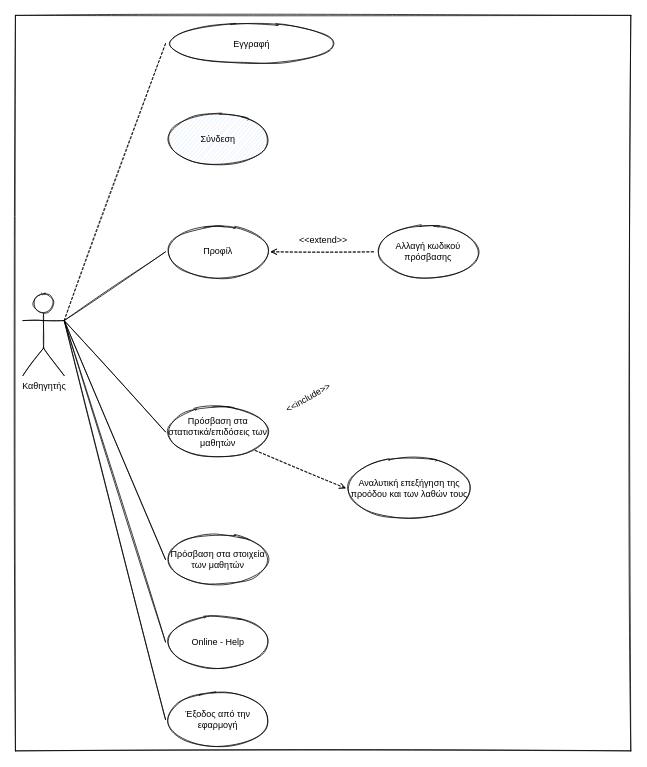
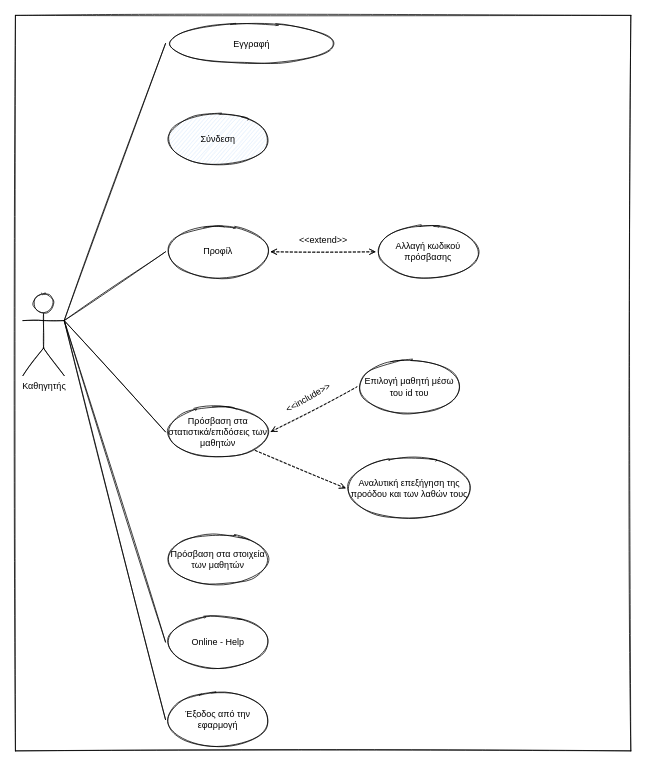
- <mxCell id="3" style="rounded=0;orthogonalLoop=1;jettySize=auto;html=1;exitX=1;exitY=0.333;exitDx=0;exitDy=0;exitPerimeter=0;entryX=0;entryY=0.5;entryDx=0;entryDy=0;endArrow=none;endFill=0;shadow=0;sketch=1;dashed=1;" parent="1" source="4" target="5" edge="1"><mxGeometry relative="1" as="geometry" /></mxCell>
+ <mxCell id="3" style="rounded=0;orthogonalLoop=1;jettySize=auto;html=1;exitX=1;exitY=0.333;exitDx=0;exitDy=0;exitPerimeter=0;entryX=0;entryY=0.5;entryDx=0;entryDy=0;endArrow=none;endFill=0;shadow=0;sketch=1;" parent="1" source="4" target="5" edge="1"><mxGeometry relative="1" as="geometry" /></mxCell>
- <mxCell id="8" style="edgeStyle=none;rounded=0;orthogonalLoop=1;jettySize=auto;html=1;exitX=1;exitY=0.5;exitDx=0;exitDy=0;entryX=0;entryY=0.5;entryDx=0;entryDy=0;endArrow=none;endFill=0;dashed=1;startArrow=open;startFill=0;shadow=0;sketch=1;" parent="1" source="9" target="16" edge="1"><mxGeometry relative="1" as="geometry" /></mxCell>
+ <mxCell id="8" style="edgeStyle=none;rounded=0;orthogonalLoop=1;jettySize=auto;html=1;exitX=1;exitY=0.5;exitDx=0;exitDy=0;entryX=0;entryY=0.5;entryDx=0;entryDy=0;endArrow=open;endFill=0;dashed=1;startArrow=open;startFill=0;shadow=0;sketch=1;" parent="1" source="9" target="16" edge="1"><mxGeometry relative="1" as="geometry" /></mxCell>
+ <mxCell id="18" value="Επιλογή μαθητή μέσω του id του" style="ellipse;whiteSpace=wrap;html=1;shadow=0;sketch=1;" parent="1" vertex="1"><mxGeometry x="475" y="480" width="140" height="70" as="geometry" /></mxCell>
+ <mxCell id="24" style="edgeStyle=none;rounded=0;orthogonalLoop=1;jettySize=auto;html=1;entryX=0;entryY=0.5;entryDx=0;entryDy=0;endArrow=none;endFill=0;dashed=1;startArrow=open;startFill=0;shadow=0;sketch=1;exitX=1;exitY=0.5;exitDx=0;exitDy=0;" edge="1" parent="1" source="13" target="18"><mxGeometry relative="1" as="geometry"><mxPoint x="370" y="575" as="sourcePoint" /><mxPoint x="460" y="574.5" as="targetPoint" /></mxGeometry></mxCell>
- <mxCell id="10" style="edgeStyle=none;rounded=0;orthogonalLoop=1;jettySize=auto;html=1;exitX=0;exitY=0.5;exitDx=0;exitDy=0;entryX=1;entryY=0.333;entryDx=0;entryDy=0;entryPerimeter=0;endArrow=none;endFill=0;shadow=0;sketch=1;" parent="1" source="11" target="4" edge="1"><mxGeometry relative="1" as="geometry" /></mxCell>
